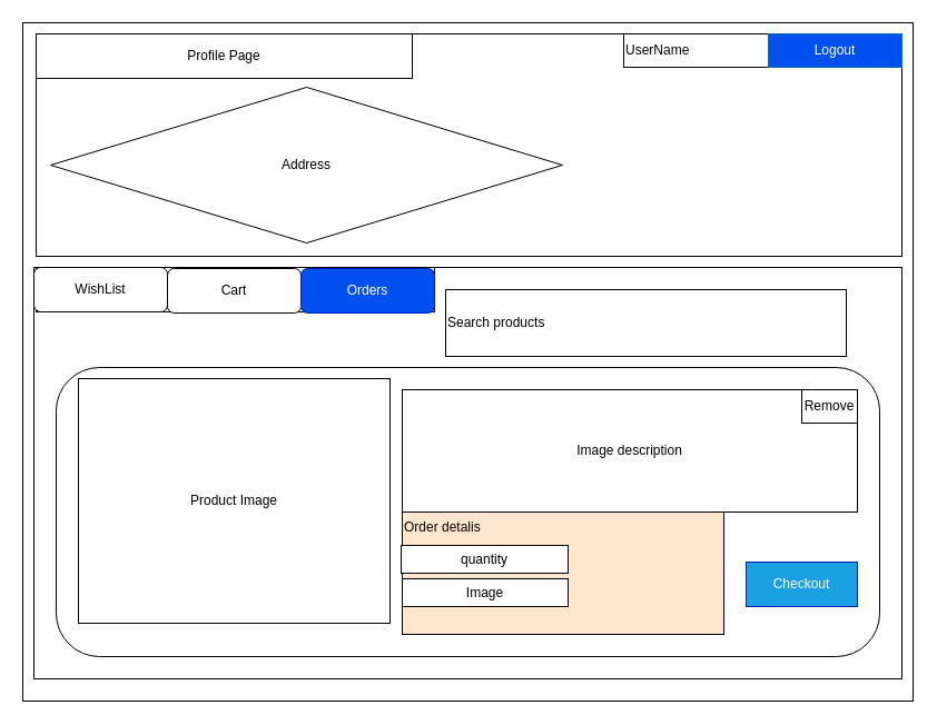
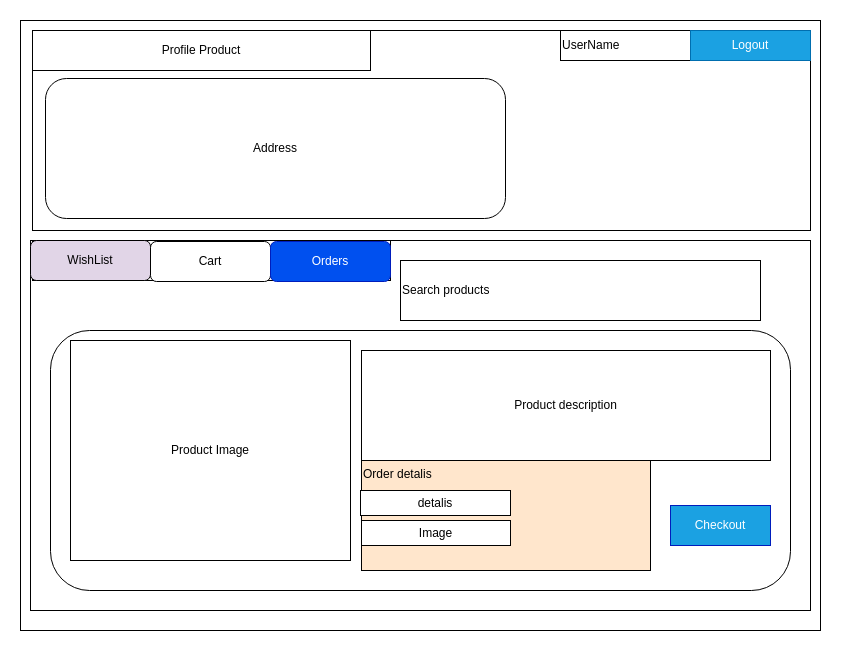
- <mxCell id="18" value="Logout" style="rounded=0;whiteSpace=wrap;html=1;fillColor=#0050ef;strokeColor=#006EAF;fontColor=#ffffff;" vertex="1" parent="1"><mxGeometry x="690" y="30" width="120" height="30" as="geometry" /></mxCell>
+ <mxCell id="18" value="Logout" style="rounded=0;whiteSpace=wrap;html=1;fillColor=#1ba1e2;strokeColor=#006EAF;fontColor=#ffffff;" vertex="1" parent="1"><mxGeometry x="690" y="30" width="120" height="30" as="geometry" /></mxCell>
- <mxCell id="13" value="Profile Page" style="rounded=0;whiteSpace=wrap;html=1;" vertex="1" parent="1"><mxGeometry x="32" y="30" width="338" height="40" as="geometry" /></mxCell>
+ <mxCell id="13" value="Profile Product" style="rounded=0;whiteSpace=wrap;html=1;" vertex="1" parent="1"><mxGeometry x="32" y="30" width="338" height="40" as="geometry" /></mxCell>
- <mxCell id="9" value="Address" style="rhombus;whiteSpace=wrap;html=1;" vertex="1" parent="1"><mxGeometry x="45" y="78" width="460" height="140" as="geometry" /></mxCell>
+ <mxCell id="9" value="Address" style="rounded=1;whiteSpace=wrap;html=1;" vertex="1" parent="1"><mxGeometry x="45" y="78" width="460" height="140" as="geometry" /></mxCell>
- <mxCell id="5" value="WishList" style="rounded=1;whiteSpace=wrap;html=1;" vertex="1" parent="1"><mxGeometry x="30" y="240" width="120" height="40" as="geometry" /></mxCell>
+ <mxCell id="5" value="WishList" style="rounded=1;whiteSpace=wrap;html=1;fillColor=#e1d5e7;" vertex="1" parent="1"><mxGeometry x="30" y="240" width="120" height="40" as="geometry" /></mxCell>
- <mxCell id="16" value="Remove" style="rounded=0;whiteSpace=wrap;html=1;fillColor=default;" vertex="1" parent="1"><mxGeometry x="720" y="350" width="50" height="30" as="geometry" /></mxCell>
- <mxCell id="12" value="Image description" style="rounded=0;whiteSpace=wrap;html=1;" vertex="1" parent="1"><mxGeometry x="361" y="350" width="409" height="110" as="geometry" /></mxCell>
+ <mxCell id="12" value="Product description" style="rounded=0;whiteSpace=wrap;html=1;" vertex="1" parent="1"><mxGeometry x="361" y="350" width="409" height="110" as="geometry" /></mxCell>
- <mxCell id="20" value="quantity" style="rounded=0;whiteSpace=wrap;html=1;fillColor=default;" vertex="1" parent="1"><mxGeometry x="360" y="490" width="150" height="25" as="geometry" /></mxCell>
+ <mxCell id="20" value="detalis" style="rounded=0;whiteSpace=wrap;html=1;fillColor=default;" vertex="1" parent="1"><mxGeometry x="360" y="490" width="150" height="25" as="geometry" /></mxCell>
